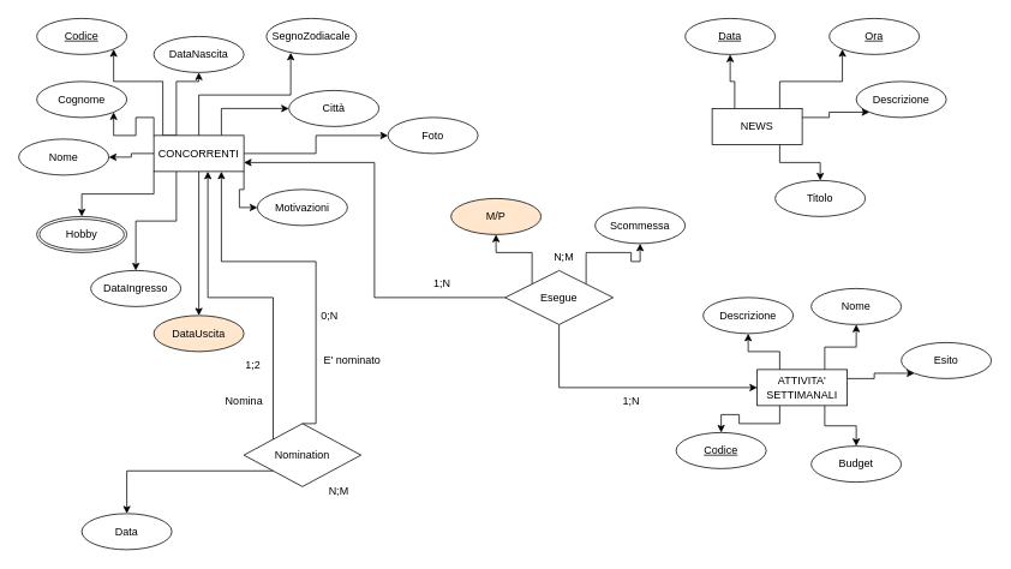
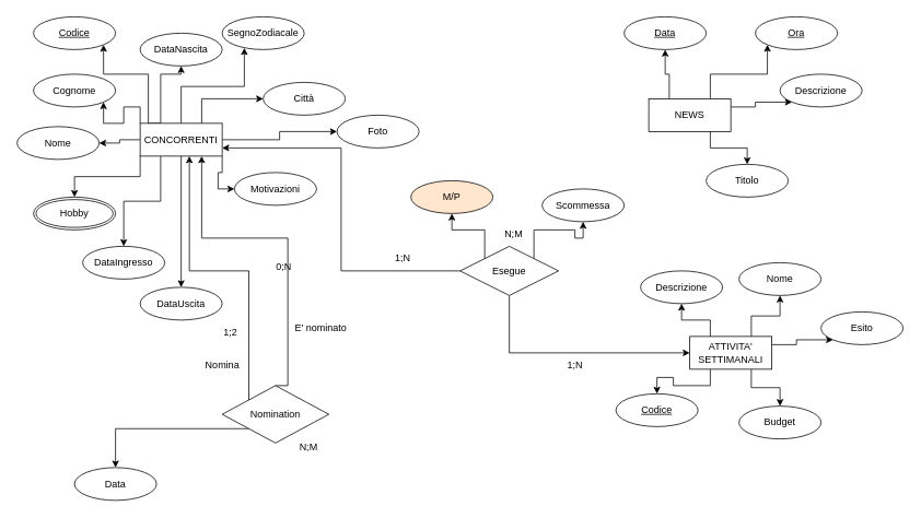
- <mxCell id="17" value="SegnoZodiacale" style="ellipse;whiteSpace=wrap;html=1;align=center;" vertex="1" parent="1"><mxGeometry x="295" y="20" width="100" height="40" as="geometry" /></mxCell>
+ <mxCell id="17" value="SegnoZodiacale" style="ellipse;whiteSpace=wrap;html=1;align=center;" vertex="1" parent="1"><mxGeometry x="270" y="20" width="100" height="40" as="geometry" /></mxCell>
- <mxCell id="19" value="Foto" style="ellipse;whiteSpace=wrap;html=1;align=center;" vertex="1" parent="1"><mxGeometry x="430" y="130" width="100" height="40" as="geometry" /></mxCell>
+ <mxCell id="19" value="Foto" style="ellipse;whiteSpace=wrap;html=1;align=center;" vertex="1" parent="1"><mxGeometry x="410" y="140" width="100" height="40" as="geometry" /></mxCell>
- <mxCell id="62" value="0;N" style="text;html=1;align=center;verticalAlign=middle;resizable=0;points=[];autosize=1;strokeColor=none;fillColor=none;" vertex="1" parent="1"><mxGeometry x="345" y="335" width="40" height="30" as="geometry" /></mxCell>
+ <mxCell id="62" value="0;N" style="text;html=1;align=center;verticalAlign=middle;resizable=0;points=[];autosize=1;strokeColor=none;fillColor=none;" vertex="1" parent="1"><mxGeometry x="325" y="310" width="40" height="30" as="geometry" /></mxCell>
- <mxCell id="23" value="DataUscita" style="ellipse;whiteSpace=wrap;html=1;align=center;fillColor=#ffe6cc;" vertex="1" parent="1"><mxGeometry x="170" y="350" width="100" height="40" as="geometry" /></mxCell>
+ <mxCell id="23" value="DataUscita" style="ellipse;whiteSpace=wrap;html=1;align=center;" vertex="1" parent="1"><mxGeometry x="170" y="350" width="100" height="40" as="geometry" /></mxCell>
